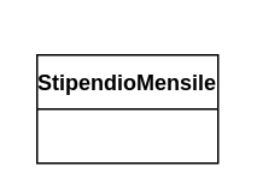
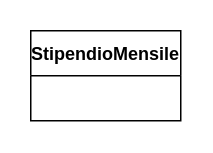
- <mxCell id="2" value="StipendioMensile" style="swimlane;startSize=30;fontStyle=1" vertex="1" parent="1"><mxGeometry x="20" y="30" width="100" height="60" as="geometry" /></mxCell>
+ <mxCell id="2" value="StipendioMensile" style="swimlane;startSize=30;fontStyle=1" vertex="1" parent="1"><mxGeometry x="20" y="20" width="100" height="60" as="geometry" /></mxCell>
